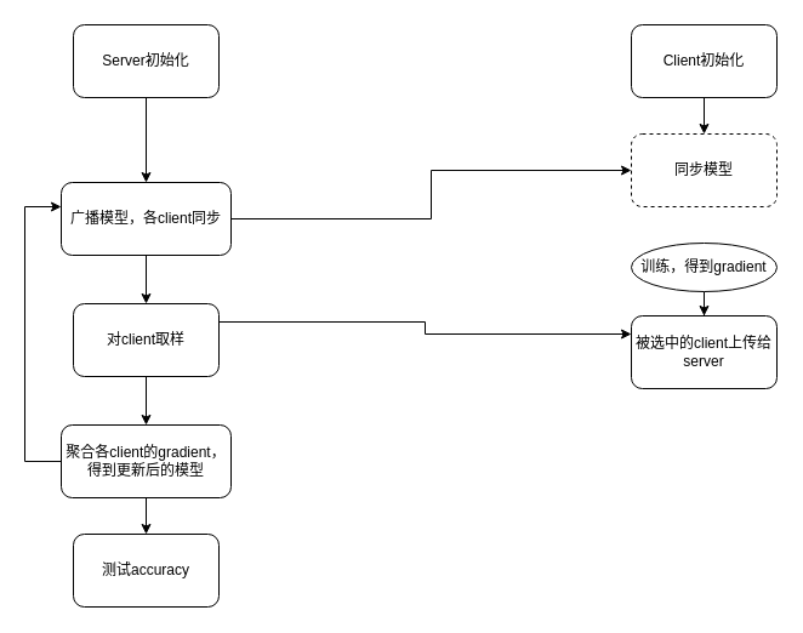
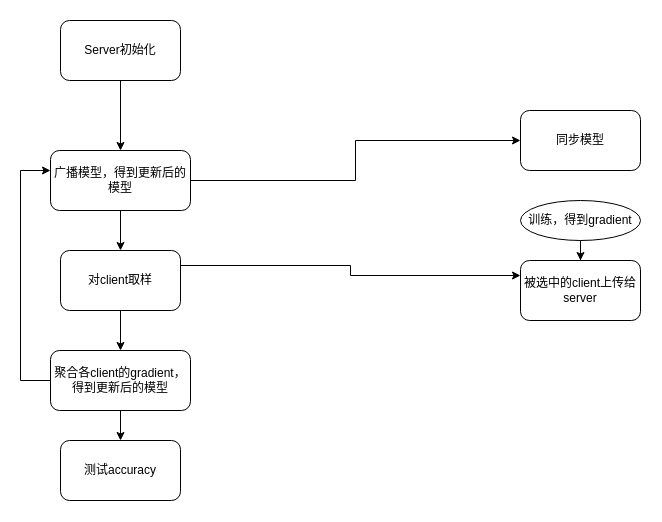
- <mxCell id="5" value="Client初始化" style="rounded=1;whiteSpace=wrap;html=1;" parent="1" vertex="1"><mxGeometry x="520" y="20" width="120" height="60" as="geometry" /></mxCell>
- <mxCell id="4" style="edgeStyle=orthogonalEdgeStyle;rounded=0;orthogonalLoop=1;jettySize=auto;html=1;entryX=0.5;entryY=0;entryDx=0;entryDy=0;" parent="1" source="5" target="19" edge="1"><mxGeometry relative="1" as="geometry" /></mxCell>
- <mxCell id="19" value="同步模型" style="rounded=1;whiteSpace=wrap;html=1;dashed=1;" parent="1" vertex="1"><mxGeometry x="520" y="110" width="120" height="60" as="geometry" /></mxCell>
+ <mxCell id="19" value="同步模型" style="rounded=1;whiteSpace=wrap;html=1;" parent="1" vertex="1"><mxGeometry x="520" y="110" width="120" height="60" as="geometry" /></mxCell>
- <mxCell id="8" value="广播模型，各client同步" style="rounded=1;whiteSpace=wrap;html=1;" parent="1" vertex="1"><mxGeometry x="50" y="150" width="140" height="60" as="geometry" /></mxCell>
+ <mxCell id="8" value="广播模型，得到更新后的模型" style="rounded=1;whiteSpace=wrap;html=1;" parent="1" vertex="1"><mxGeometry x="50" y="150" width="140" height="60" as="geometry" /></mxCell>
